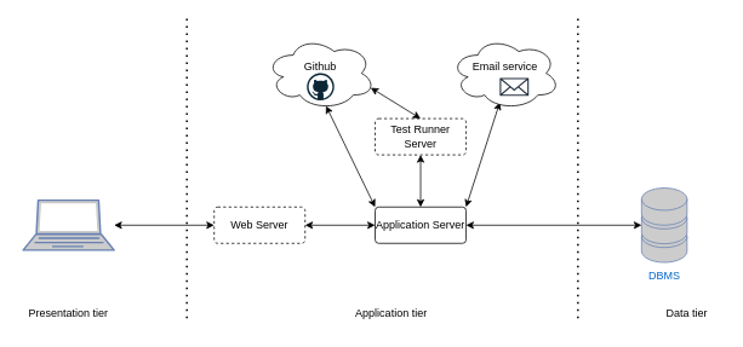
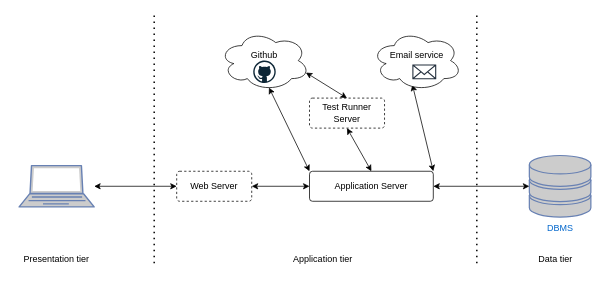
- <mxCell id="4" value="Application Server" style="rounded=1;arcSize=10;whiteSpace=wrap;html=1;align=center;" vertex="1" parent="1"><mxGeometry x="412" y="227.5" width="100" height="40" as="geometry" /></mxCell>
+ <mxCell id="4" value="Application Server" style="rounded=1;arcSize=10;whiteSpace=wrap;html=1;align=center;" vertex="1" parent="1"><mxGeometry x="412" y="227.5" width="165" height="40" as="geometry" /></mxCell>
- <mxCell id="3" value="DBMS" style="fontColor=#0066CC;verticalAlign=top;verticalLabelPosition=bottom;labelPosition=center;align=center;html=1;outlineConnect=0;fillColor=#CCCCCC;strokeColor=#6881B3;gradientColor=none;gradientDirection=north;strokeWidth=2;shape=mxgraph.networks.storage;" vertex="1" parent="1"><mxGeometry x="705" y="206.5" width="50" height="82" as="geometry" /></mxCell>
+ <mxCell id="3" value="DBMS" style="fontColor=#0066CC;verticalAlign=top;verticalLabelPosition=bottom;labelPosition=center;align=center;html=1;outlineConnect=0;fillColor=#CCCCCC;strokeColor=#6881B3;gradientColor=none;gradientDirection=north;strokeWidth=2;shape=mxgraph.networks.storage;" vertex="1" parent="1"><mxGeometry x="705" y="206.5" width="82" height="82" as="geometry" /></mxCell>
- <mxCell id="23" value="Data tier" style="text;html=1;strokeColor=none;fillColor=none;align=center;verticalAlign=middle;whiteSpace=wrap;rounded=0;" vertex="1" parent="1"><mxGeometry x="700" y="330" width="110" height="30" as="geometry" /></mxCell>
+ <mxCell id="23" value="Data tier" style="text;html=1;strokeColor=none;fillColor=none;align=center;verticalAlign=middle;whiteSpace=wrap;rounded=0;" vertex="1" parent="1"><mxGeometry x="685" y="330" width="110" height="30" as="geometry" /></mxCell>
